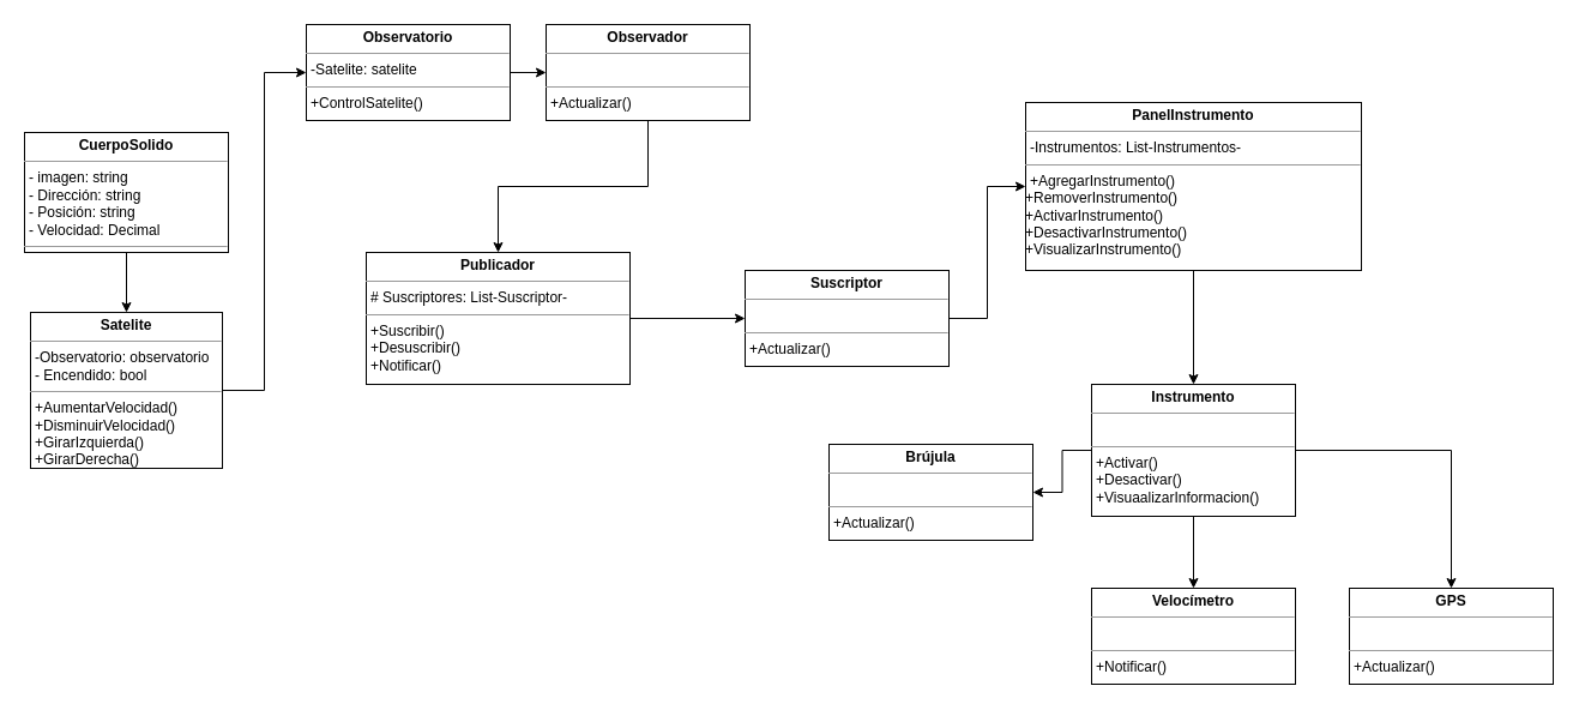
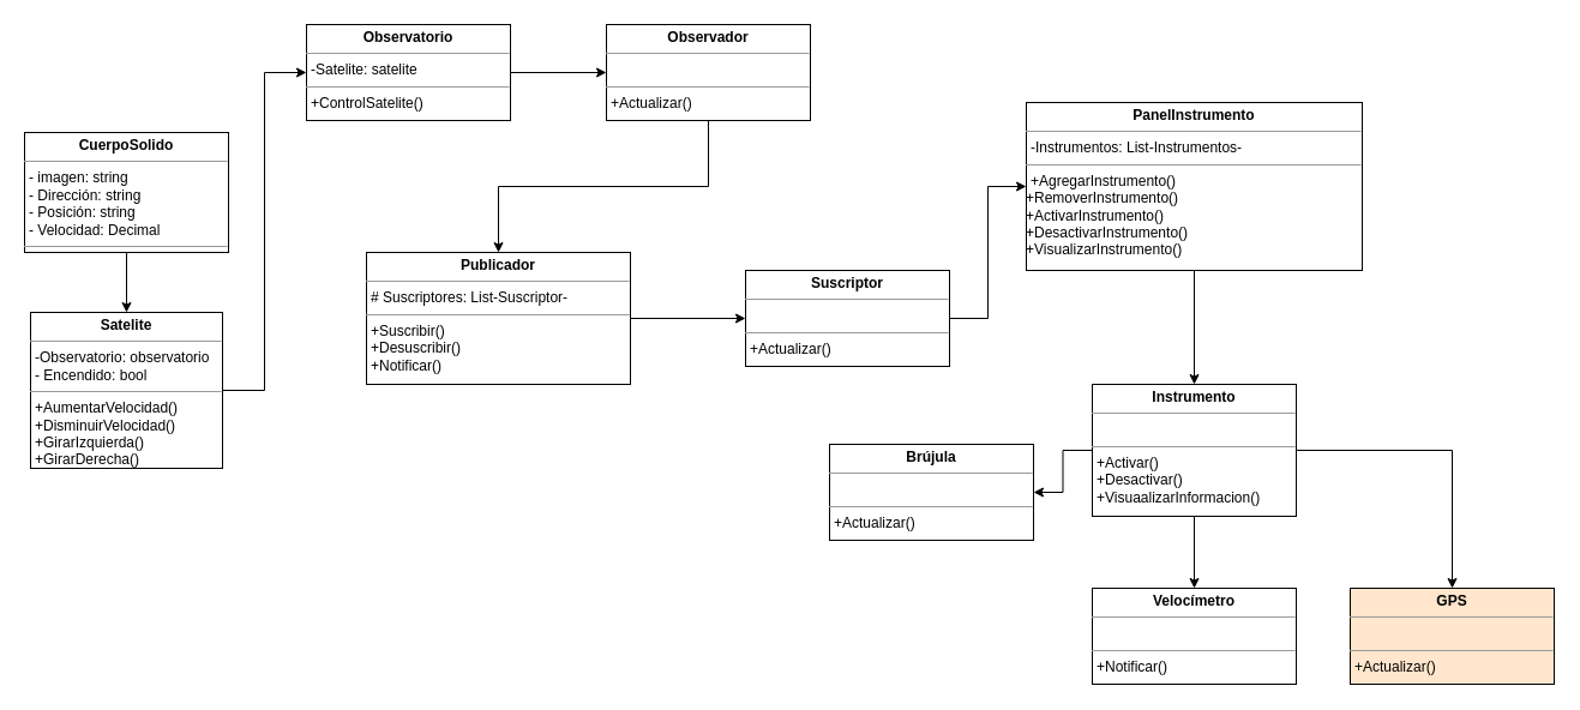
- <mxCell id="7" value="&lt;p style=&quot;margin:0px;margin-top:4px;text-align:center;&quot;&gt;&lt;b&gt;Observador&lt;/b&gt;&lt;/p&gt;&lt;hr size=&quot;1&quot;&gt;&lt;p style=&quot;margin:0px;margin-left:4px;&quot;&gt;&lt;br&gt;&lt;/p&gt;&lt;hr size=&quot;1&quot;&gt;&lt;p style=&quot;margin:0px;margin-left:4px;&quot;&gt;+Actualizar()&lt;/p&gt;" style="verticalAlign=top;align=left;overflow=fill;fontSize=12;fontFamily=Helvetica;html=1;whiteSpace=wrap;" parent="1" vertex="1"><mxGeometry x="455" y="20" width="170" height="80" as="geometry" /></mxCell>
+ <mxCell id="7" value="&lt;p style=&quot;margin:0px;margin-top:4px;text-align:center;&quot;&gt;&lt;b&gt;Observador&lt;/b&gt;&lt;/p&gt;&lt;hr size=&quot;1&quot;&gt;&lt;p style=&quot;margin:0px;margin-left:4px;&quot;&gt;&lt;br&gt;&lt;/p&gt;&lt;hr size=&quot;1&quot;&gt;&lt;p style=&quot;margin:0px;margin-left:4px;&quot;&gt;+Actualizar()&lt;/p&gt;" style="verticalAlign=top;align=left;overflow=fill;fontSize=12;fontFamily=Helvetica;html=1;whiteSpace=wrap;" parent="1" vertex="1"><mxGeometry x="505" y="20" width="170" height="80" as="geometry" /></mxCell>
- <mxCell id="21" value="&lt;p style=&quot;margin:0px;margin-top:4px;text-align:center;&quot;&gt;&lt;b&gt;GPS&lt;/b&gt;&lt;/p&gt;&lt;hr size=&quot;1&quot;&gt;&lt;p style=&quot;margin:0px;margin-left:4px;&quot;&gt;&lt;br&gt;&lt;/p&gt;&lt;hr size=&quot;1&quot;&gt;&lt;p style=&quot;margin:0px;margin-left:4px;&quot;&gt;+Actualizar()&lt;br&gt;&lt;/p&gt;" style="verticalAlign=top;align=left;overflow=fill;fontSize=12;fontFamily=Helvetica;html=1;whiteSpace=wrap;" parent="1" vertex="1"><mxGeometry x="1125" y="490" width="170" height="80" as="geometry" /></mxCell>
+ <mxCell id="21" value="&lt;p style=&quot;margin:0px;margin-top:4px;text-align:center;&quot;&gt;&lt;b&gt;GPS&lt;/b&gt;&lt;/p&gt;&lt;hr size=&quot;1&quot;&gt;&lt;p style=&quot;margin:0px;margin-left:4px;&quot;&gt;&lt;br&gt;&lt;/p&gt;&lt;hr size=&quot;1&quot;&gt;&lt;p style=&quot;margin:0px;margin-left:4px;&quot;&gt;+Actualizar()&lt;br&gt;&lt;/p&gt;" style="verticalAlign=top;align=left;overflow=fill;fontSize=12;fontFamily=Helvetica;html=1;whiteSpace=wrap;fillColor=#ffe6cc;" parent="1" vertex="1"><mxGeometry x="1125" y="490" width="170" height="80" as="geometry" /></mxCell>
